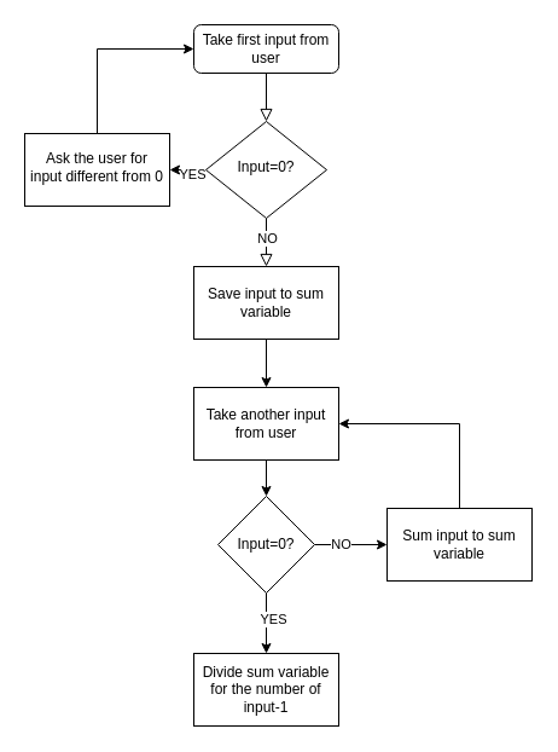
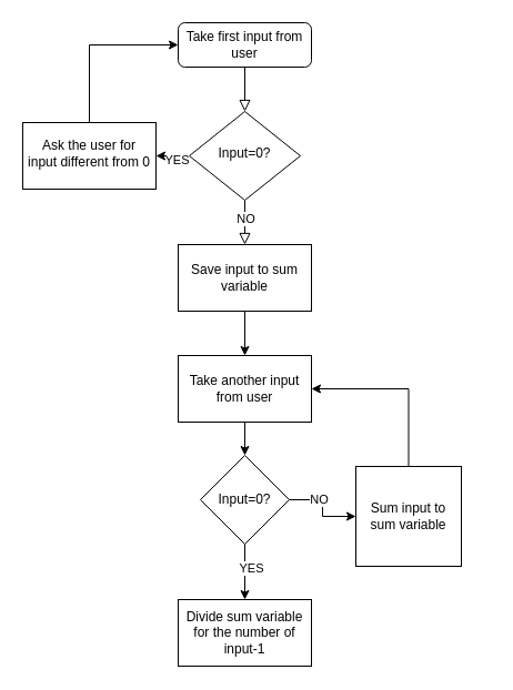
- <mxCell id="22" value="Sum input to sum variable" style="whiteSpace=wrap;html=1;rounded=0;" vertex="1" parent="1"><mxGeometry x="320" y="420" width="120" height="60" as="geometry" /></mxCell>
+ <mxCell id="22" value="Sum input to sum variable" style="whiteSpace=wrap;html=1;rounded=0;" vertex="1" parent="1"><mxGeometry x="320" y="420" width="95" height="90" as="geometry" /></mxCell>
